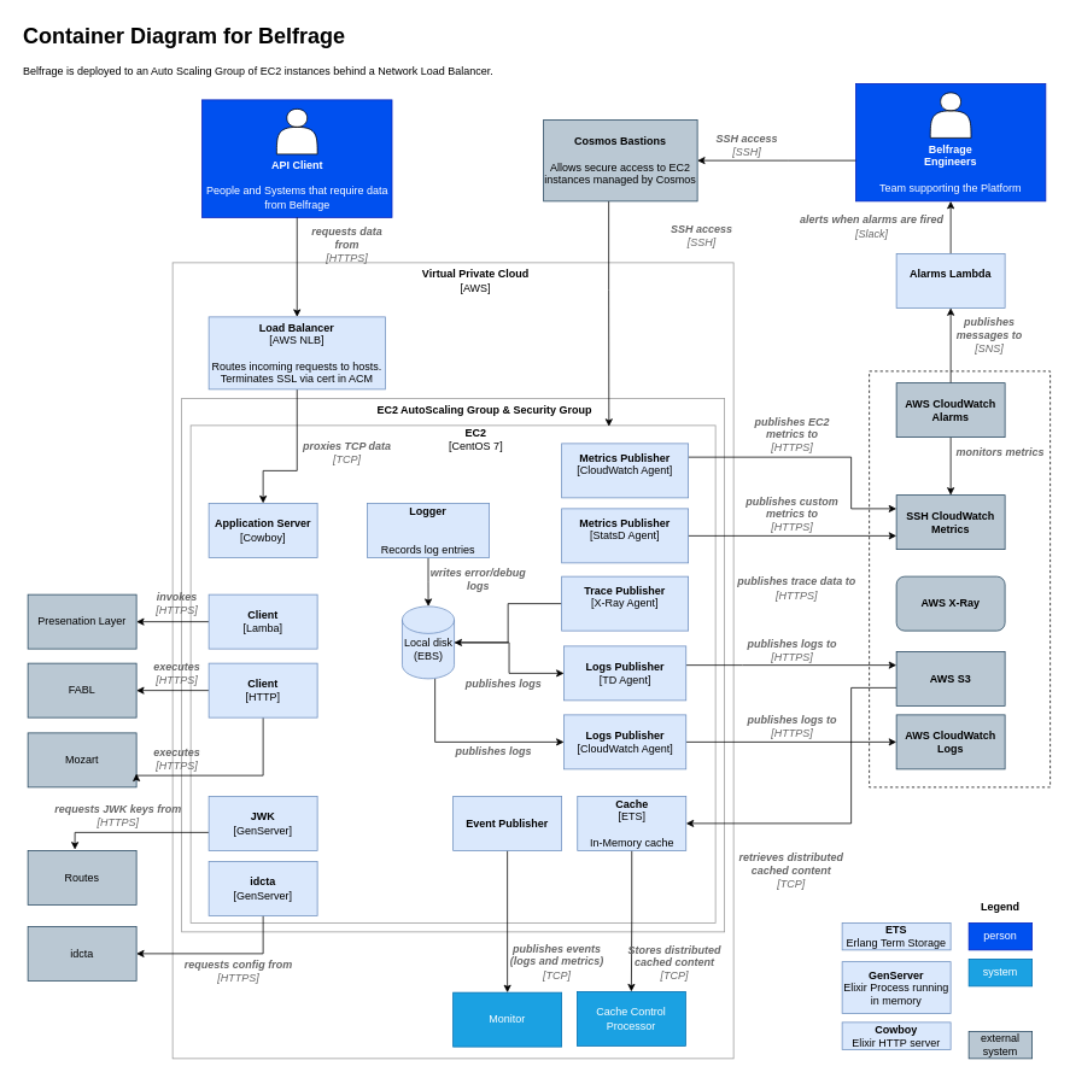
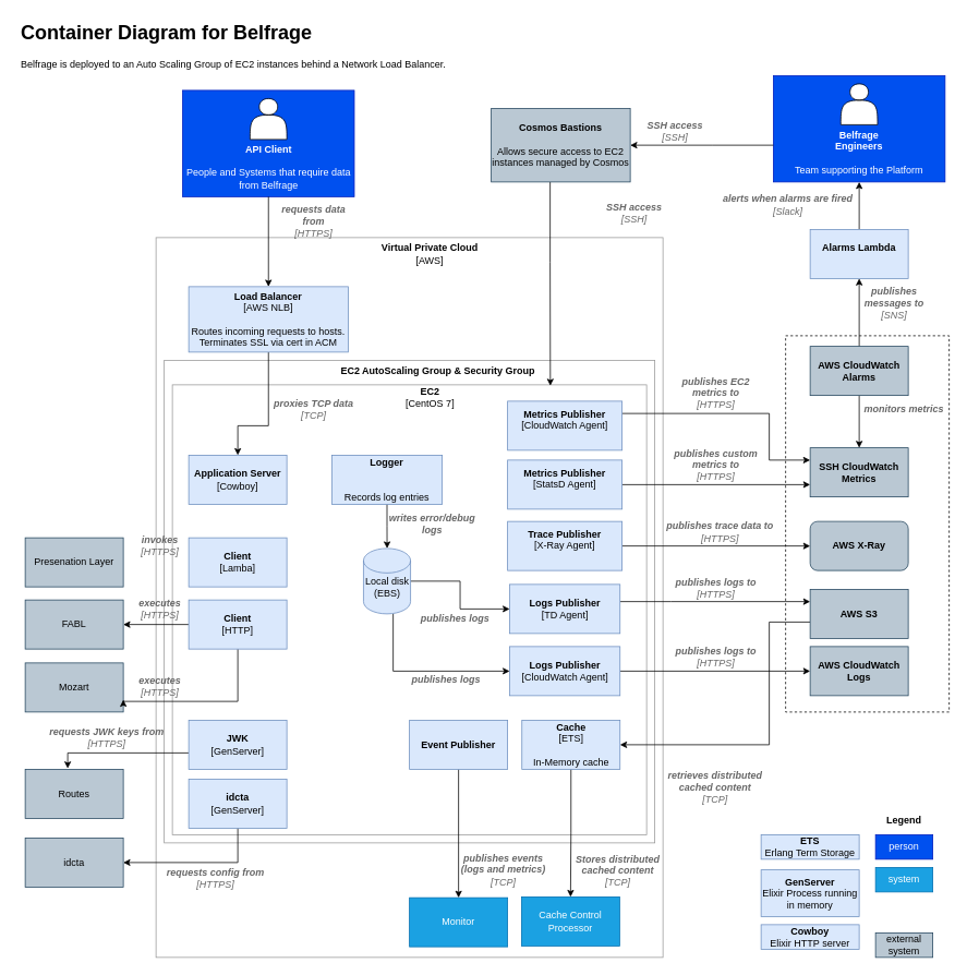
- <mxCell id="26" style="edgeStyle=orthogonalEdgeStyle;rounded=0;orthogonalLoop=1;jettySize=auto;html=1;" parent="1" source="27" target="21" edge="1"><mxGeometry relative="1" as="geometry" /></mxCell>
+ <mxCell id="26" style="edgeStyle=orthogonalEdgeStyle;rounded=0;orthogonalLoop=1;jettySize=auto;html=1;" parent="1" source="27" target="11" edge="1"><mxGeometry relative="1" as="geometry" /></mxCell>
- <mxCell id="47" style="edgeStyle=orthogonalEdgeStyle;rounded=0;orthogonalLoop=1;jettySize=auto;html=1;entryX=1;entryY=0.5;entryDx=0;entryDy=0;" parent="1" source="48" target="44" edge="1"><mxGeometry relative="1" as="geometry" /></mxCell>
- <mxCell id="88" value="&lt;i&gt;&lt;font color=&quot;#666666&quot;&gt;&lt;b&gt;Stores distributed cached content&lt;/b&gt; [TCP]&lt;/font&gt;&lt;/i&gt;" style="text;html=1;strokeColor=none;fillColor=none;align=center;verticalAlign=middle;whiteSpace=wrap;rounded=0;" parent="1" vertex="1"><mxGeometry x="690" y="1044" width="110" height="40" as="geometry" /></mxCell>
+ <mxCell id="88" value="&lt;i&gt;&lt;font color=&quot;#666666&quot;&gt;&lt;b&gt;Stores distributed cached content&lt;/b&gt; [TCP]&lt;/font&gt;&lt;/i&gt;" style="text;html=1;strokeColor=none;fillColor=none;align=center;verticalAlign=middle;whiteSpace=wrap;rounded=0;" parent="1" vertex="1"><mxGeometry x="700" y="1044" width="110" height="40" as="geometry" /></mxCell>
